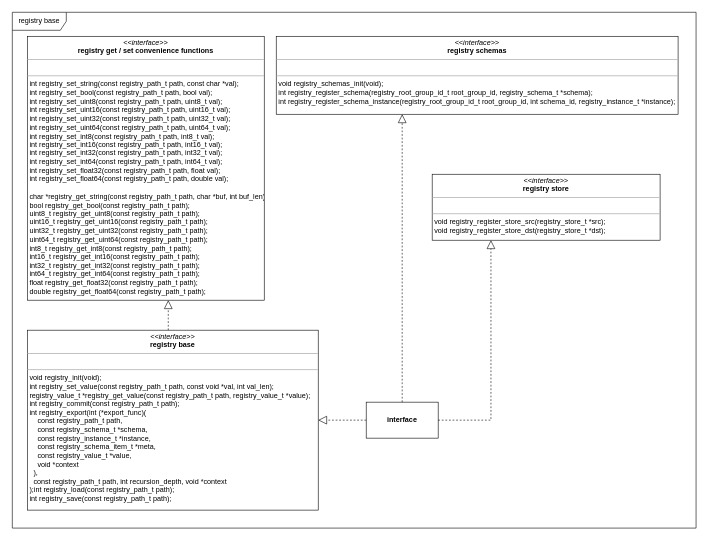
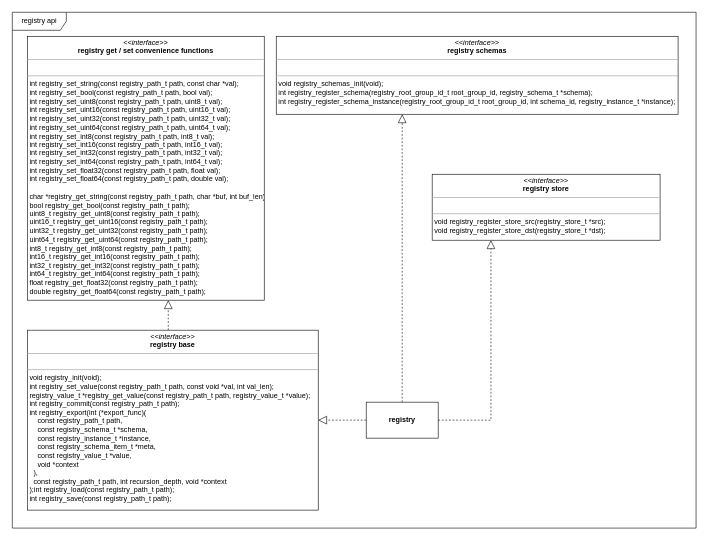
- <mxCell id="2" value="registry base" style="shape=umlFrame;whiteSpace=wrap;html=1;verticalAlign=top;width=90;height=30;swimlaneFillColor=#ffffff;" parent="1" vertex="1"><mxGeometry x="20" y="20" width="1140" height="860" as="geometry" /></mxCell>
+ <mxCell id="2" value="registry api" style="shape=umlFrame;whiteSpace=wrap;html=1;verticalAlign=top;width=90;height=30;swimlaneFillColor=#ffffff;" parent="1" vertex="1"><mxGeometry x="20" y="20" width="1140" height="860" as="geometry" /></mxCell>
- <mxCell id="5" value="&lt;b&gt;interface&lt;/b&gt;" style="rounded=0;whiteSpace=wrap;html=1;" parent="1" vertex="1"><mxGeometry x="610" y="670" width="120" height="60" as="geometry" /></mxCell>
+ <mxCell id="5" value="&lt;b&gt;registry&lt;/b&gt;" style="rounded=0;whiteSpace=wrap;html=1;" parent="1" vertex="1"><mxGeometry x="610" y="670" width="120" height="60" as="geometry" /></mxCell>
